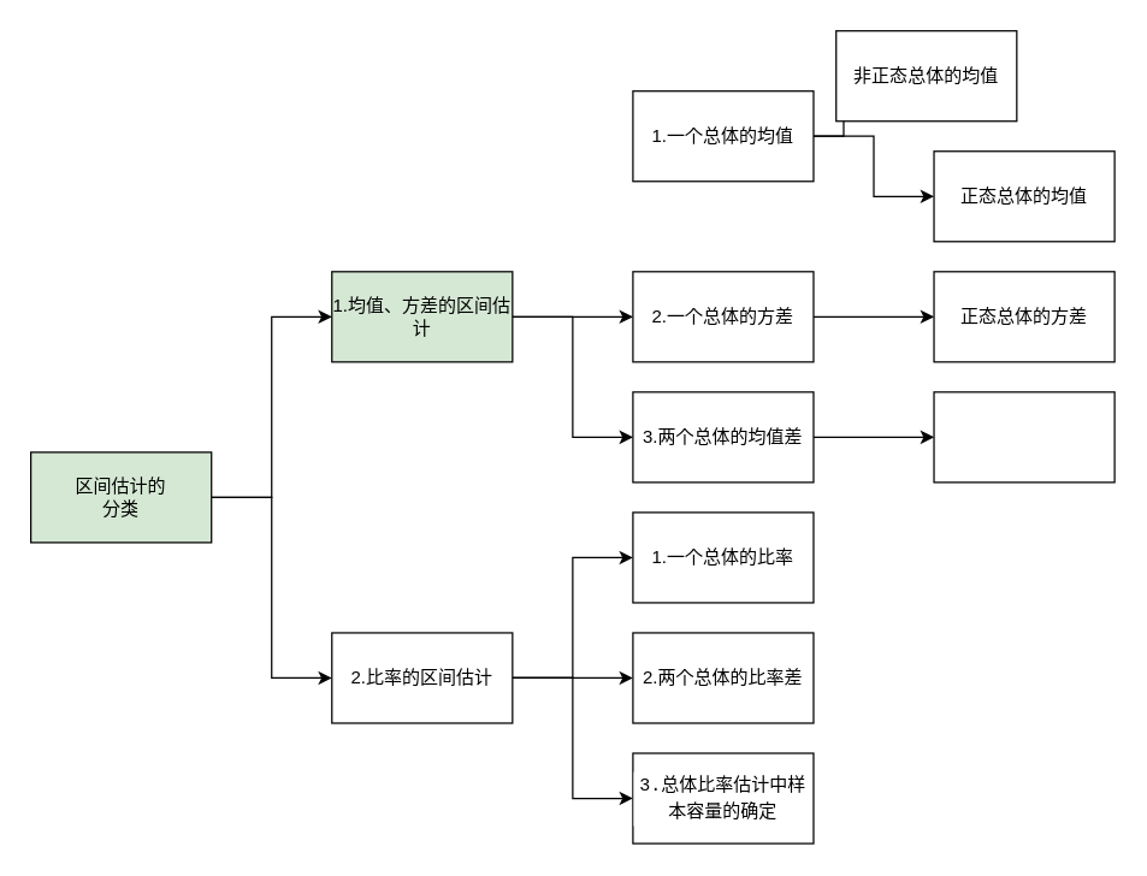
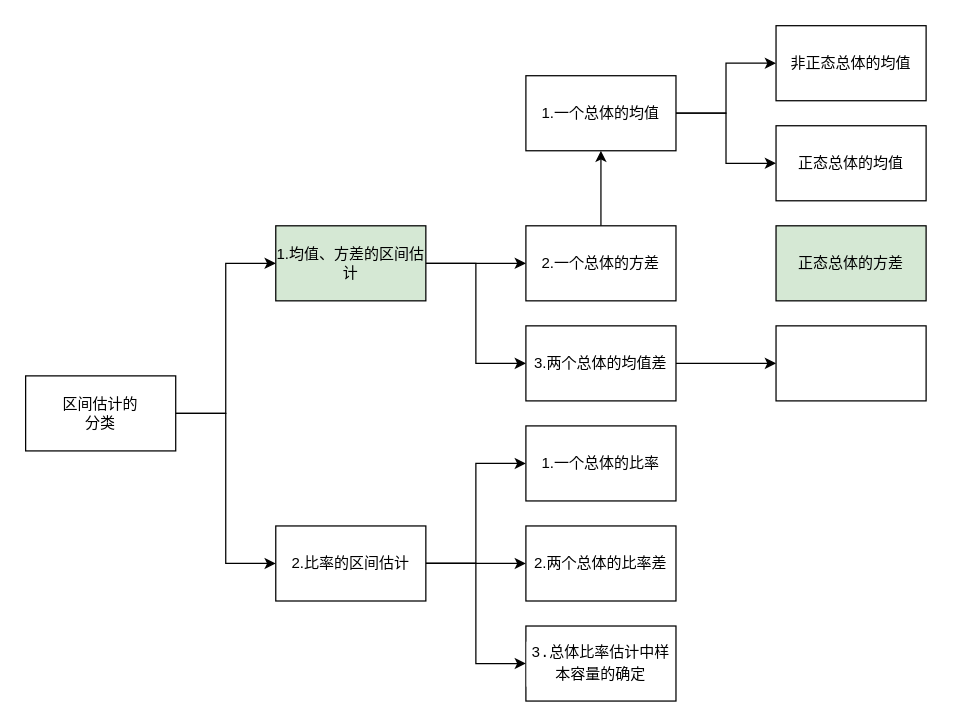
- <mxCell id="10" value="非正态总体的均值" style="rounded=0;whiteSpace=wrap;html=1;" parent="1" vertex="1"><mxGeometry x="555" y="20" width="120" height="60" as="geometry" /></mxCell>
+ <mxCell id="10" value="非正态总体的均值" style="rounded=0;whiteSpace=wrap;html=1;" parent="1" vertex="1"><mxGeometry x="620" y="20" width="120" height="60" as="geometry" /></mxCell>
- <mxCell id="8" value="" style="edgeStyle=orthogonalEdgeStyle;rounded=0;orthogonalLoop=1;jettySize=auto;html=1;" parent="1" source="9" target="12" edge="1"><mxGeometry relative="1" as="geometry" /></mxCell>
+ <mxCell id="8" value="" style="edgeStyle=orthogonalEdgeStyle;rounded=0;orthogonalLoop=1;jettySize=auto;html=1;" parent="1" source="9" target="7" edge="1"><mxGeometry relative="1" as="geometry" /></mxCell>
- <mxCell id="12" value="正态总体的方差" style="rounded=0;whiteSpace=wrap;html=1;" parent="1" vertex="1"><mxGeometry x="620" y="180" width="120" height="60" as="geometry" /></mxCell>
+ <mxCell id="12" value="正态总体的方差" style="rounded=0;whiteSpace=wrap;html=1;fillColor=#d5e8d4;" parent="1" vertex="1"><mxGeometry x="620" y="180" width="120" height="60" as="geometry" /></mxCell>
- <mxCell id="4" value="区间估计的&lt;br&gt;分类" style="rounded=0;whiteSpace=wrap;html=1;fillColor=#d5e8d4;" parent="1" vertex="1"><mxGeometry x="20" y="300" width="120" height="60" as="geometry" /></mxCell>
+ <mxCell id="4" value="区间估计的&lt;br&gt;分类" style="rounded=0;whiteSpace=wrap;html=1;" parent="1" vertex="1"><mxGeometry x="20" y="300" width="120" height="60" as="geometry" /></mxCell>
